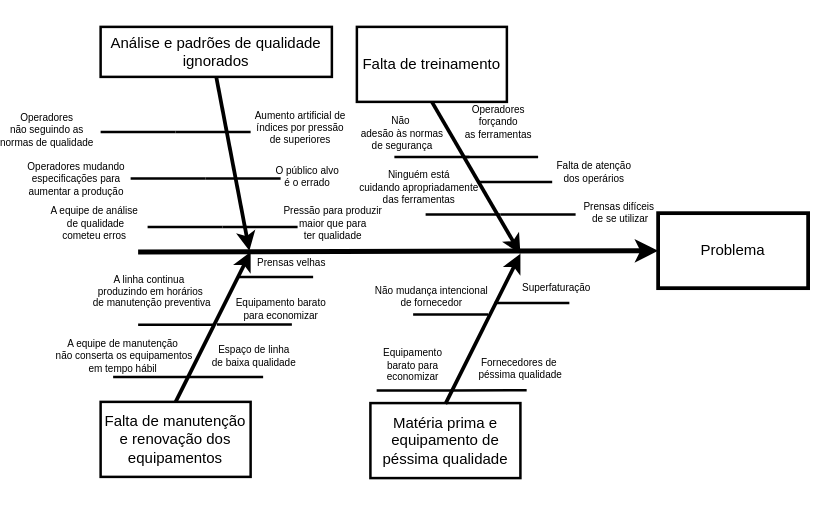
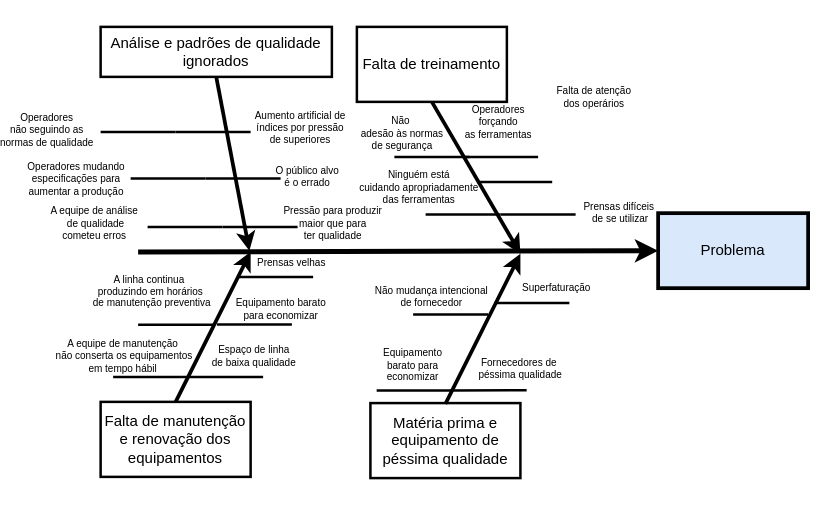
- <mxCell id="42" value="Falta de atenção&#10;dos operários" style="text;spacingTop=-5;fontSize=8;align=center;verticalAlign=middle;points=[]" vertex="1" parent="1"><mxGeometry x="459.993" y="130.028" width="30" height="20.0" as="geometry" /></mxCell>
+ <mxCell id="42" value="Falta de atenção&#10;dos operários" style="text;spacingTop=-5;fontSize=8;align=center;verticalAlign=middle;points=[]" vertex="1" parent="1"><mxGeometry x="459.993" y="70.028" width="30" height="20.0" as="geometry" /></mxCell>
- <mxCell id="2" value="Problema" style="whiteSpace=wrap;strokeWidth=3" parent="1" vertex="1"><mxGeometry x="526" y="170.03" width="120" height="60" as="geometry" /></mxCell>
+ <mxCell id="2" value="Problema" style="whiteSpace=wrap;strokeWidth=3;fillColor=#dae8fc;" parent="1" vertex="1"><mxGeometry x="526" y="170.03" width="120" height="60" as="geometry" /></mxCell>
